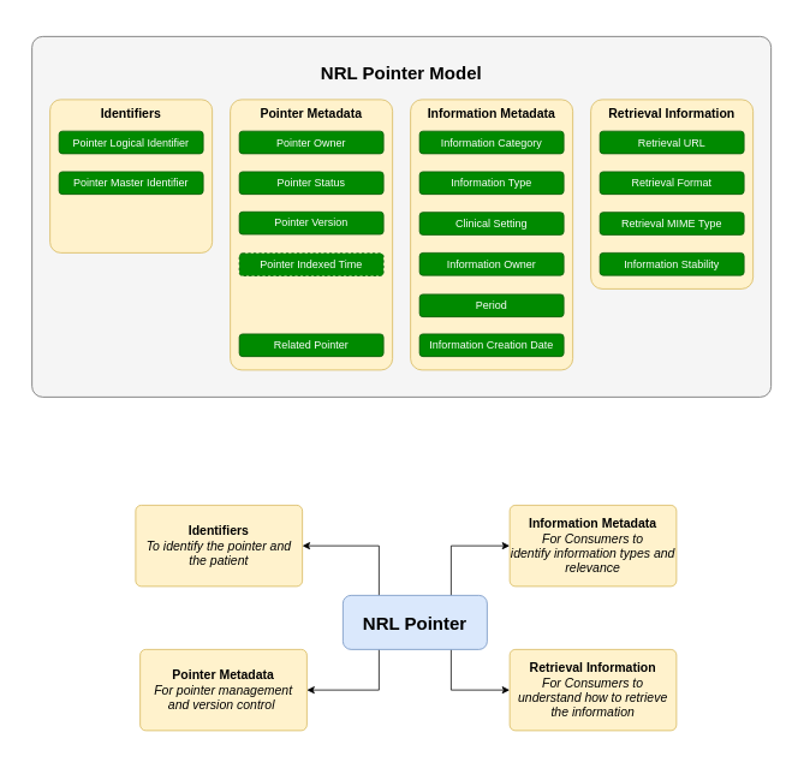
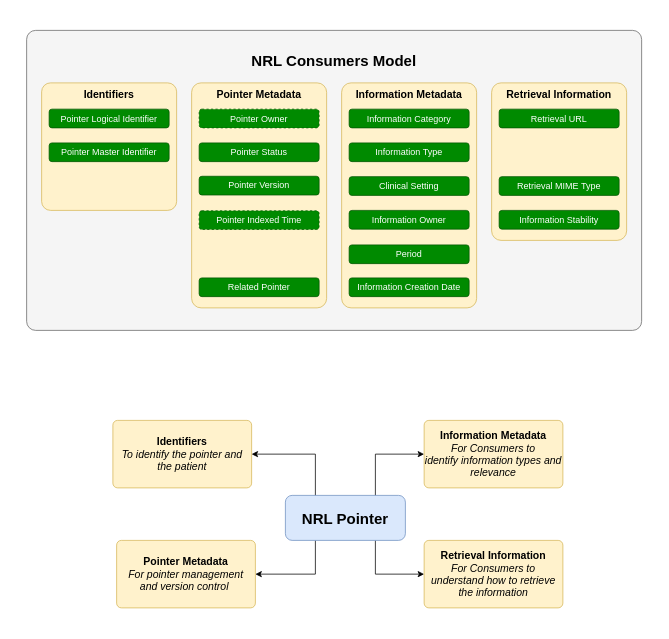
- <mxCell id="10" value="NRL Pointer Model" style="text;html=1;strokeColor=none;fillColor=none;align=center;verticalAlign=middle;whiteSpace=wrap;rounded=0;fontSize=20;fontStyle=1" vertex="1" parent="1"><mxGeometry x="325" y="70" width="240" height="20" as="geometry" /></mxCell>
+ <mxCell id="10" value="NRL Consumers Model" style="text;html=1;strokeColor=none;fillColor=none;align=center;verticalAlign=middle;whiteSpace=wrap;rounded=0;fontSize=20;fontStyle=1" vertex="1" parent="1"><mxGeometry x="325" y="70" width="240" height="20" as="geometry" /></mxCell>
- <mxCell id="15" value="Pointer Owner" style="rounded=1;whiteSpace=wrap;html=1;fillColor=#008a00;strokeColor=#005700;fontColor=#ffffff;" vertex="1" parent="1"><mxGeometry x="265" y="145" width="160" height="25" as="geometry" /></mxCell>
+ <mxCell id="15" value="Pointer Owner" style="rounded=1;whiteSpace=wrap;html=1;fillColor=#008a00;strokeColor=#005700;fontColor=#ffffff;dashed=1;" vertex="1" parent="1"><mxGeometry x="265" y="145" width="160" height="25" as="geometry" /></mxCell>
- <mxCell id="28" value="Retrieval Format" style="rounded=1;whiteSpace=wrap;html=1;fillColor=#008a00;strokeColor=#005700;fontColor=#ffffff;" vertex="1" parent="1"><mxGeometry x="665" y="190" width="160" height="25" as="geometry" /></mxCell>
